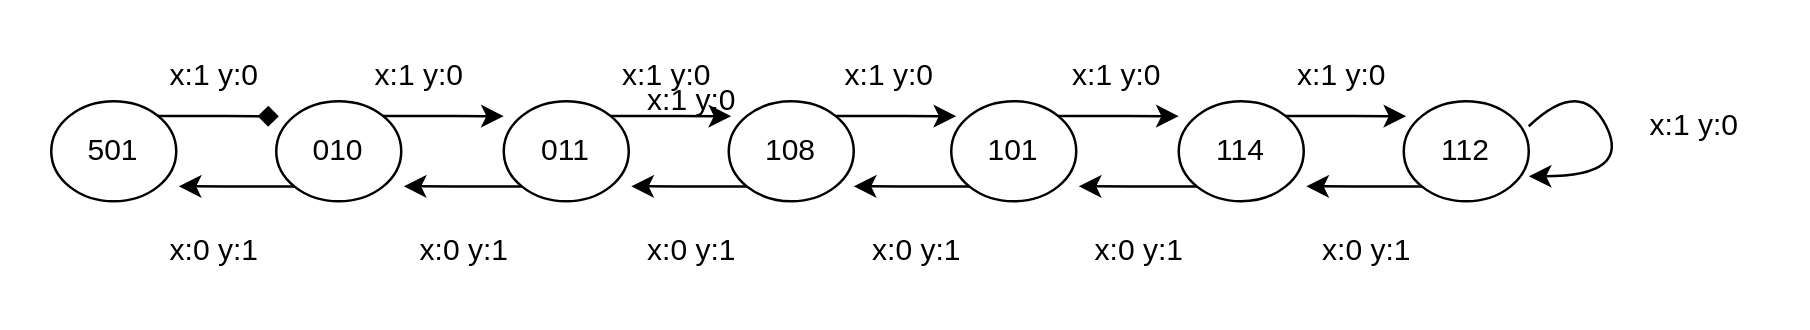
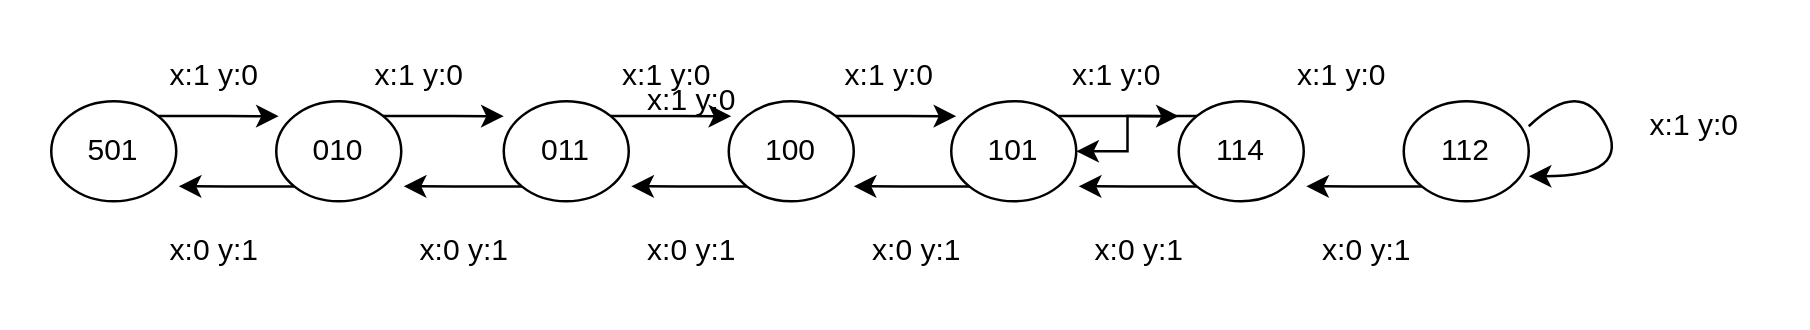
- <mxCell id="2" style="edgeStyle=orthogonalEdgeStyle;rounded=0;orthogonalLoop=1;jettySize=auto;html=1;exitX=1;exitY=0;exitDx=0;exitDy=0;entryX=0.02;entryY=0.15;entryDx=0;entryDy=0;entryPerimeter=0;endArrow=diamond;" edge="1" parent="1" source="3" target="6"><mxGeometry relative="1" as="geometry" /></mxCell>
+ <mxCell id="2" style="edgeStyle=orthogonalEdgeStyle;rounded=0;orthogonalLoop=1;jettySize=auto;html=1;exitX=1;exitY=0;exitDx=0;exitDy=0;entryX=0.02;entryY=0.15;entryDx=0;entryDy=0;entryPerimeter=0;" edge="1" parent="1" source="3" target="6"><mxGeometry relative="1" as="geometry" /></mxCell>
- <mxCell id="15" style="edgeStyle=orthogonalEdgeStyle;rounded=0;orthogonalLoop=1;jettySize=auto;html=1;exitX=1;exitY=0;exitDx=0;exitDy=0;entryX=0.02;entryY=0.15;entryDx=0;entryDy=0;entryPerimeter=0;" edge="1" source="17" target="19" parent="1"><mxGeometry relative="1" as="geometry" /></mxCell>
+ <mxCell id="15" style="edgeStyle=orthogonalEdgeStyle;rounded=0;orthogonalLoop=1;jettySize=auto;html=1;exitX=1;exitY=0;exitDx=0;exitDy=0;" edge="1" source="17" target="14" parent="1"><mxGeometry relative="1" as="geometry" /></mxCell>
- <mxCell id="12" value="108" style="ellipse;whiteSpace=wrap;html=1;" vertex="1" parent="1"><mxGeometry x="291" y="40" width="50" height="40" as="geometry" /></mxCell>
+ <mxCell id="12" value="100" style="ellipse;whiteSpace=wrap;html=1;" vertex="1" parent="1"><mxGeometry x="291" y="40" width="50" height="40" as="geometry" /></mxCell>
